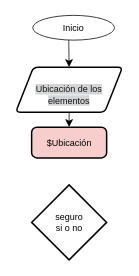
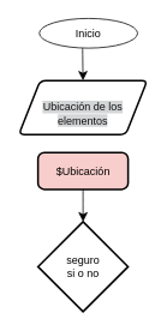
- <mxCell id="5" value="" style="endArrow=classic;html=1;rounded=0;fontSize=12;startSize=8;endSize=8;curved=1;entryX=0.5;entryY=0;entryDx=0;entryDy=0;" edge="1" parent="1" source="8" target="4"><mxGeometry width="50" height="50" relative="1" as="geometry"><mxPoint x="91.5" y="144" as="sourcePoint" /><mxPoint x="180" y="248" as="targetPoint" /></mxGeometry></mxCell>
+ <mxCell id="7" value="" style="endArrow=classic;html=1;rounded=0;fontSize=12;startSize=8;endSize=8;curved=1;exitX=0.5;exitY=1;exitDx=0;exitDy=0;entryX=0.5;entryY=0;entryDx=0;entryDy=0;entryPerimeter=0;" edge="1" parent="1" source="4" target="6"><mxGeometry width="50" height="50" relative="1" as="geometry"><mxPoint x="451" y="333" as="sourcePoint" /><mxPoint x="501" y="283" as="targetPoint" /></mxGeometry></mxCell>
